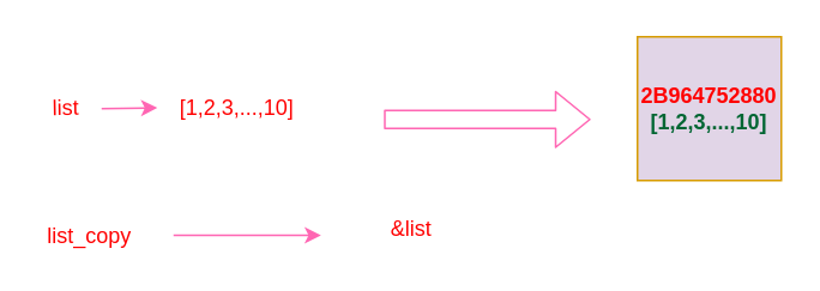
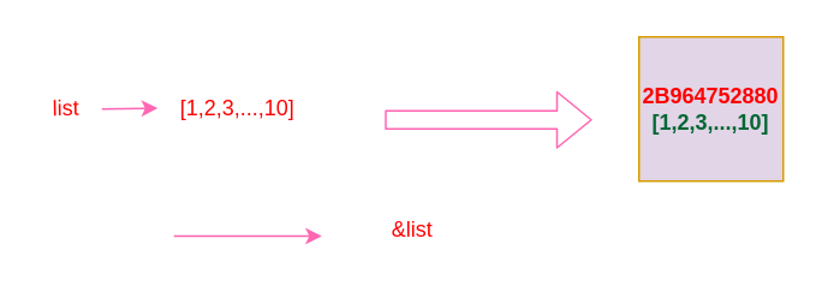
- <mxCell id="5" value="list_copy" style="text;html=1;align=center;verticalAlign=middle;resizable=0;points=[];autosize=1;strokeColor=none;fillColor=none;fontColor=#FF0000;" vertex="1" parent="1"><mxGeometry x="20" y="122" width="57" height="18" as="geometry" /></mxCell>
